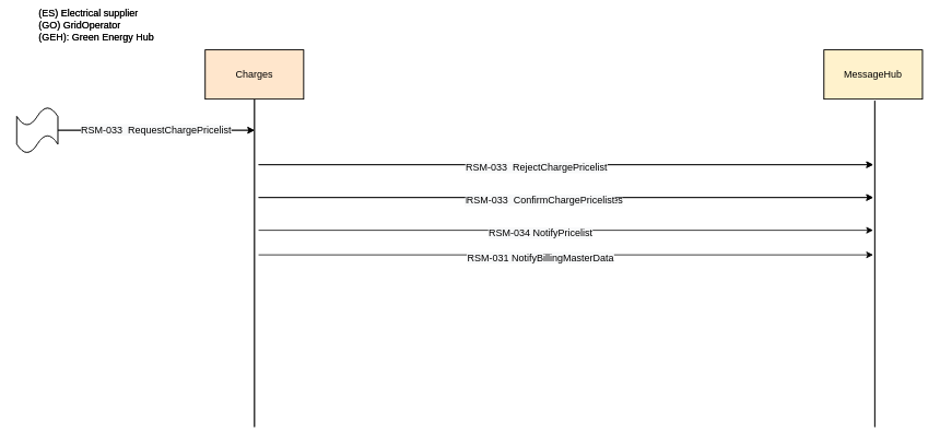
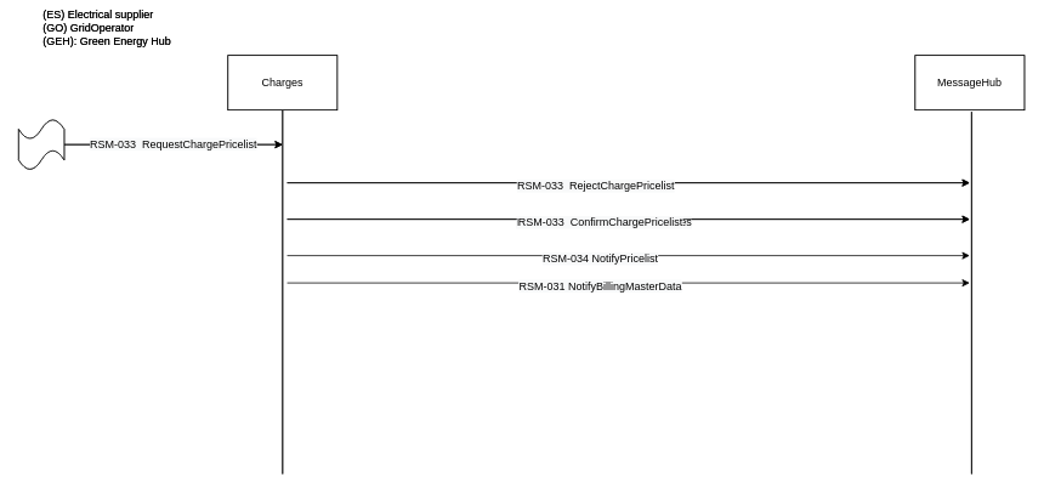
- <mxCell id="15" value="Charges" style="rounded=0;whiteSpace=wrap;html=1;fillColor=#ffe6cc;" parent="1" vertex="1"><mxGeometry x="250" y="60" width="120" height="60" as="geometry" /></mxCell>
+ <mxCell id="15" value="Charges" style="rounded=0;whiteSpace=wrap;html=1;" parent="1" vertex="1"><mxGeometry x="250" y="60" width="120" height="60" as="geometry" /></mxCell>
- <mxCell id="18" value="MessageHub" style="rounded=0;whiteSpace=wrap;html=1;fillColor=#fff2cc;" parent="1" vertex="1"><mxGeometry x="1005" y="60" width="120" height="60" as="geometry" /></mxCell>
+ <mxCell id="18" value="MessageHub" style="rounded=0;whiteSpace=wrap;html=1;" parent="1" vertex="1"><mxGeometry x="1005" y="60" width="120" height="60" as="geometry" /></mxCell>
